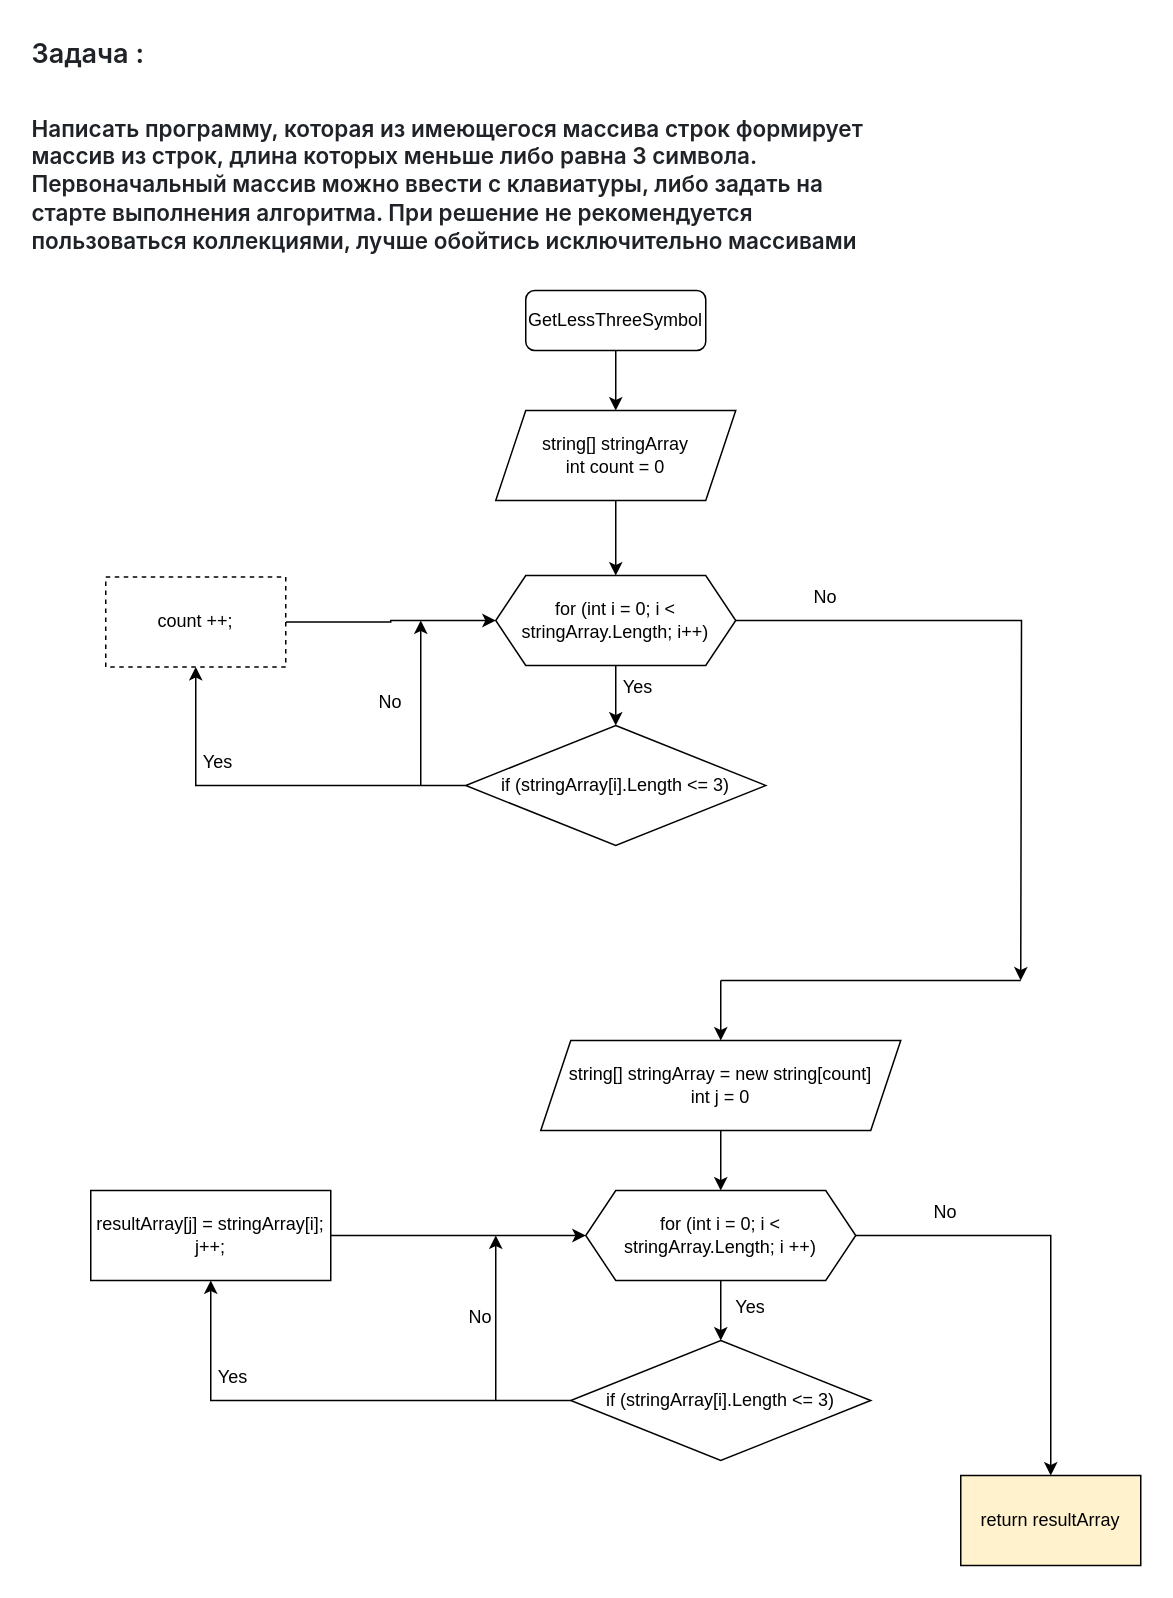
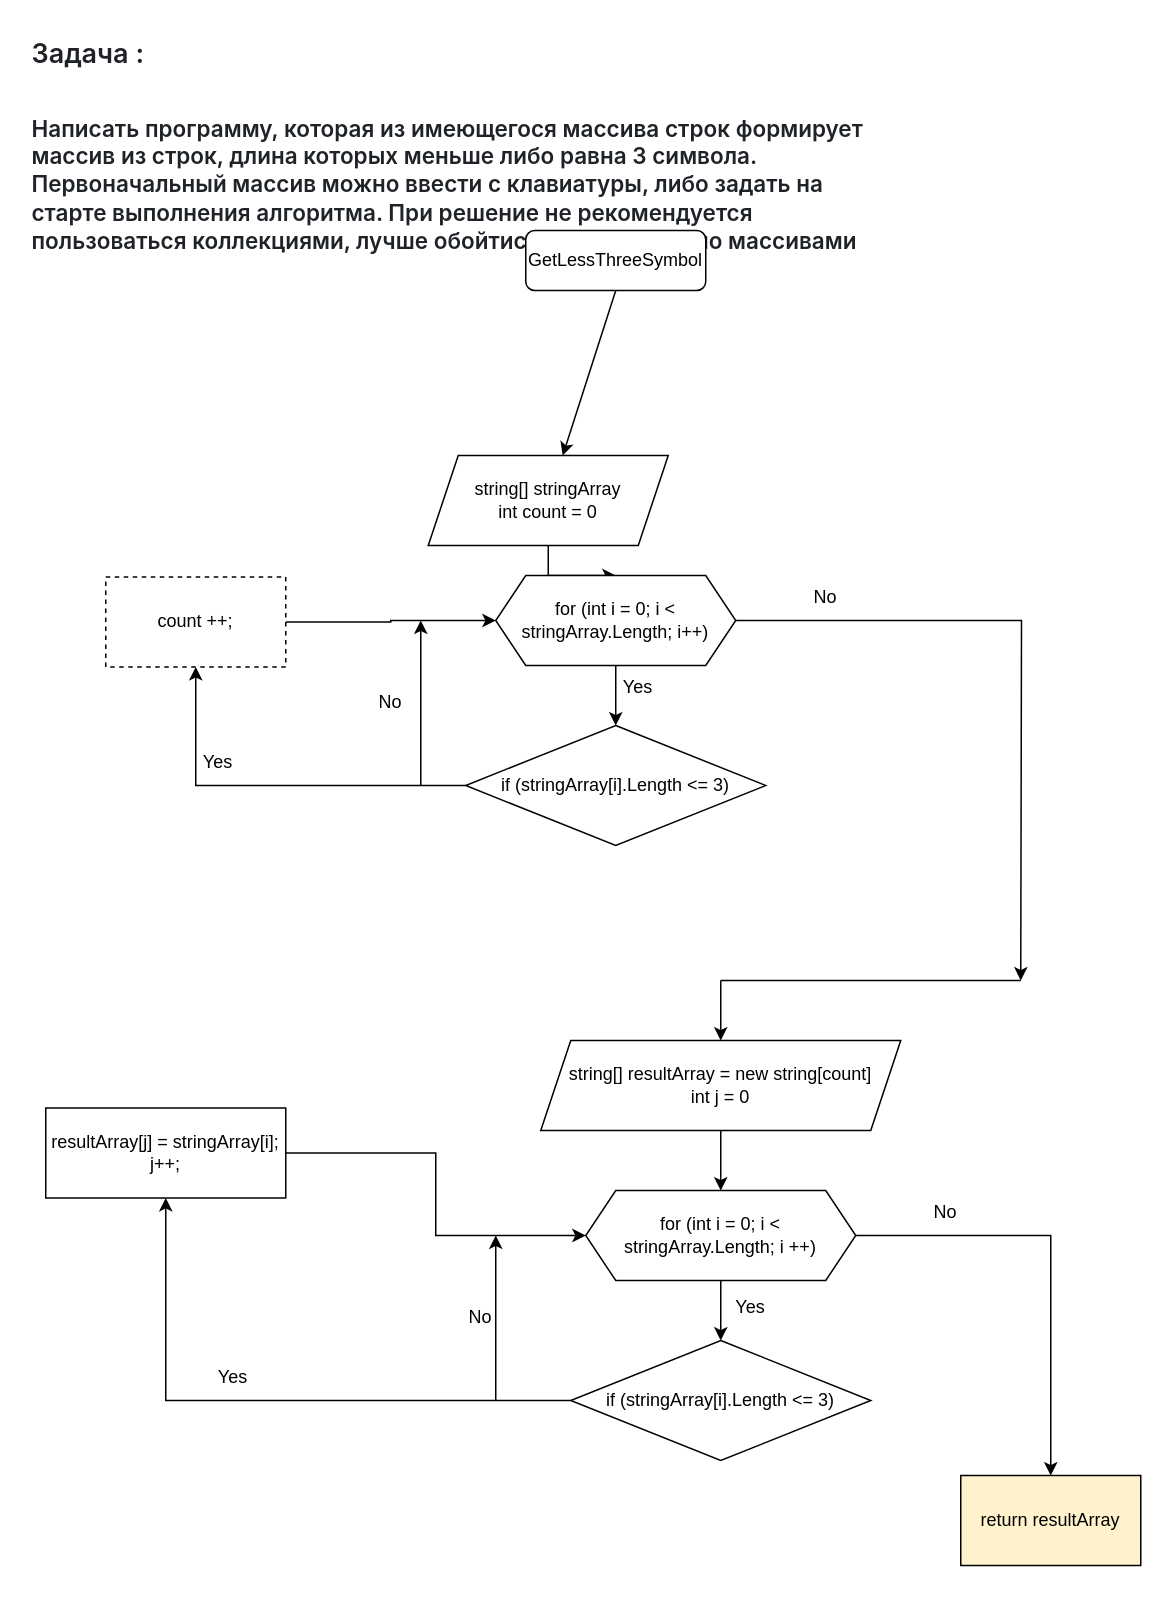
- <mxCell id="3" value="GetLessThreeSymbol" style="rounded=1;whiteSpace=wrap;html=1;" vertex="1" parent="1"><mxGeometry x="350" y="170" width="120" height="40" as="geometry" /></mxCell>
+ <mxCell id="3" value="GetLessThreeSymbol" style="rounded=1;whiteSpace=wrap;html=1;" vertex="1" parent="1"><mxGeometry x="350" y="130" width="120" height="40" as="geometry" /></mxCell>
- <mxCell id="6" value="string[] stringArray&lt;br&gt;int count = 0" style="shape=parallelogram;perimeter=parallelogramPerimeter;whiteSpace=wrap;html=1;fixedSize=1;" vertex="1" parent="1"><mxGeometry x="330" y="250" width="160" height="60" as="geometry" /></mxCell>
+ <mxCell id="6" value="string[] stringArray&lt;br&gt;int count = 0" style="shape=parallelogram;perimeter=parallelogramPerimeter;whiteSpace=wrap;html=1;fixedSize=1;" vertex="1" parent="1"><mxGeometry x="285" y="280" width="160" height="60" as="geometry" /></mxCell>
- <mxCell id="20" value="string[] stringArray = new string[count]&lt;br&gt;int j = 0" style="shape=parallelogram;perimeter=parallelogramPerimeter;whiteSpace=wrap;html=1;fixedSize=1;" vertex="1" parent="1"><mxGeometry x="360" y="670" width="240" height="60" as="geometry" /></mxCell>
+ <mxCell id="20" value="string[] resultArray = new string[count]&lt;br&gt;int j = 0" style="shape=parallelogram;perimeter=parallelogramPerimeter;whiteSpace=wrap;html=1;fixedSize=1;" vertex="1" parent="1"><mxGeometry x="360" y="670" width="240" height="60" as="geometry" /></mxCell>
- <mxCell id="27" value="resultArray[j] = stringArray[i];&lt;br&gt;j++;" style="rounded=0;whiteSpace=wrap;html=1;" vertex="1" parent="1"><mxGeometry x="60" y="770" width="160" height="60" as="geometry" /></mxCell>
+ <mxCell id="27" value="resultArray[j] = stringArray[i];&lt;br&gt;j++;" style="rounded=0;whiteSpace=wrap;html=1;" vertex="1" parent="1"><mxGeometry x="30" y="715" width="160" height="60" as="geometry" /></mxCell>
